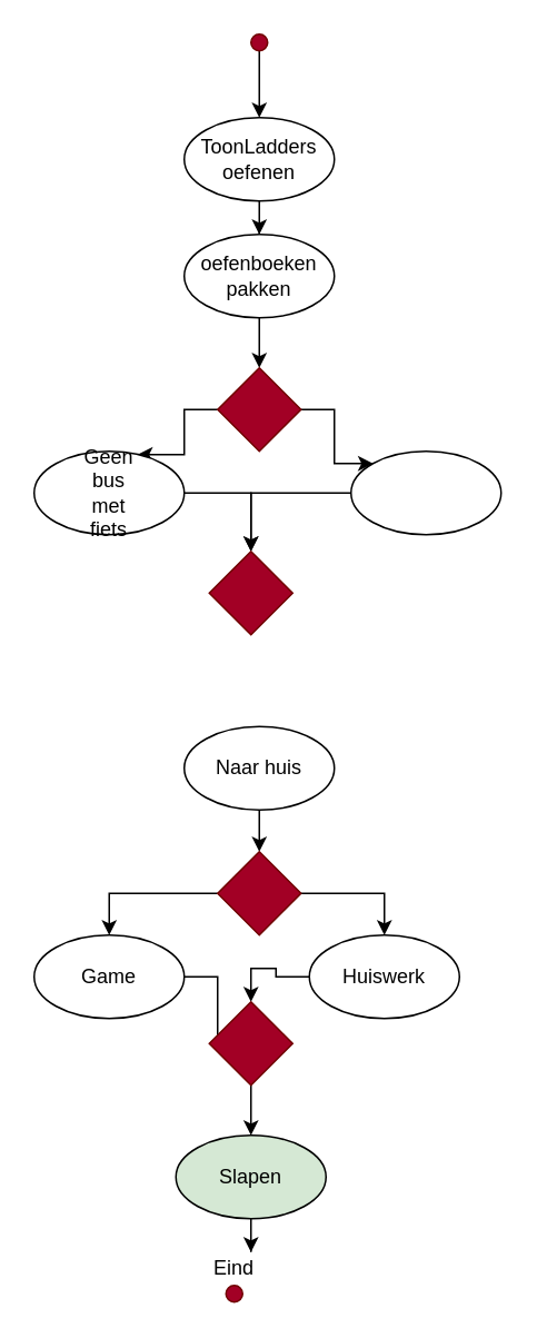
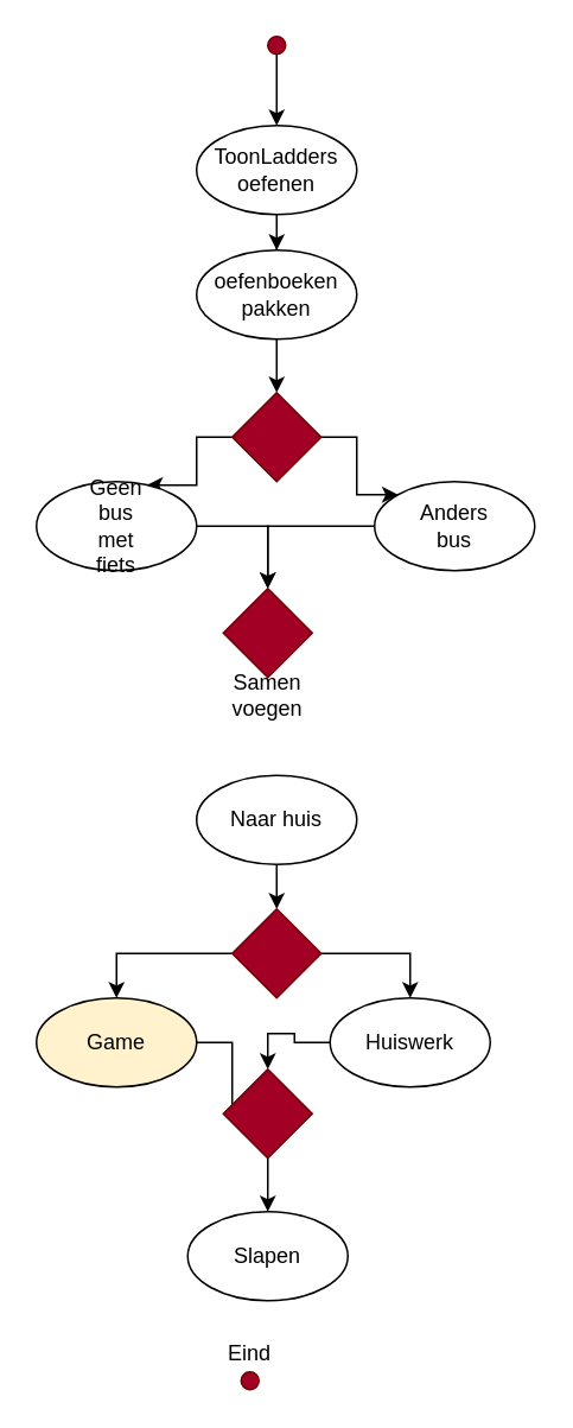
+ <mxCell id="19" value="Anders bus" style="text;html=1;strokeColor=none;fillColor=none;align=center;verticalAlign=middle;whiteSpace=wrap;rounded=0;" vertex="1" parent="1"><mxGeometry x="235" y="285" width="40" height="20" as="geometry" /></mxCell>
+ <mxCell id="20" value="Samen voegen" style="text;html=1;strokeColor=none;fillColor=none;align=center;verticalAlign=middle;whiteSpace=wrap;rounded=0;" vertex="1" parent="1"><mxGeometry x="130" y="380" width="40" height="20" as="geometry" /></mxCell>
- <mxCell id="24" value="Game" style="ellipse;whiteSpace=wrap;html=1;" vertex="1" parent="1"><mxGeometry x="20" y="560" width="90" height="50" as="geometry" /></mxCell>
+ <mxCell id="24" value="Game" style="ellipse;whiteSpace=wrap;html=1;fillColor=#fff2cc;" vertex="1" parent="1"><mxGeometry x="20" y="560" width="90" height="50" as="geometry" /></mxCell>
- <mxCell id="33" value="Slapen" style="ellipse;whiteSpace=wrap;html=1;fillColor=#d5e8d4;" vertex="1" parent="1"><mxGeometry x="105" y="680" width="90" height="50" as="geometry" /></mxCell>
+ <mxCell id="33" value="Slapen" style="ellipse;whiteSpace=wrap;html=1;" vertex="1" parent="1"><mxGeometry x="105" y="680" width="90" height="50" as="geometry" /></mxCell>
- <mxCell id="32" style="edgeStyle=orthogonalEdgeStyle;rounded=0;orthogonalLoop=1;jettySize=auto;html=1;entryX=0.75;entryY=0;entryDx=0;entryDy=0;" edge="1" parent="1" source="33" target="35"><mxGeometry relative="1" as="geometry" /></mxCell>
